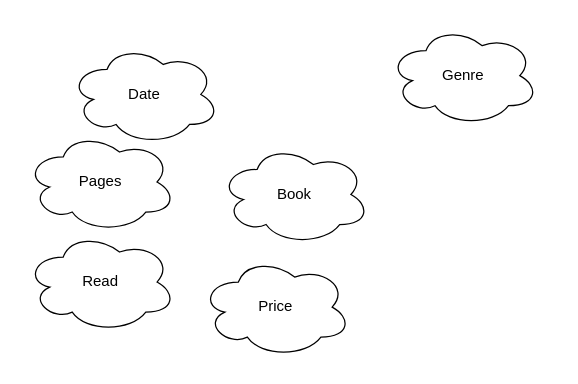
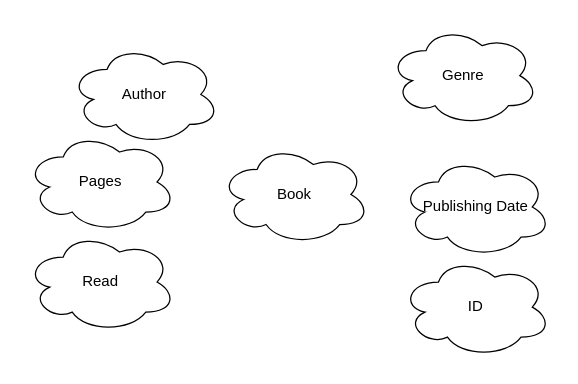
- <mxCell id="3" value="Date" style="ellipse;shape=cloud;whiteSpace=wrap;html=1;" vertex="1" parent="1"><mxGeometry x="55" y="35" width="120" height="80" as="geometry" /></mxCell>
+ <mxCell id="3" value="Author" style="ellipse;shape=cloud;whiteSpace=wrap;html=1;" vertex="1" parent="1"><mxGeometry x="55" y="35" width="120" height="80" as="geometry" /></mxCell>
+ <mxCell id="8" value="Publishing Date" style="ellipse;shape=cloud;whiteSpace=wrap;html=1;" vertex="1" parent="1"><mxGeometry x="320" y="125" width="120" height="80" as="geometry" /></mxCell>
- <mxCell id="6" value="Price" style="ellipse;shape=cloud;whiteSpace=wrap;html=1;" vertex="1" parent="1"><mxGeometry x="160" y="205" width="120" height="80" as="geometry" /></mxCell>
+ <mxCell id="9" value="ID" style="ellipse;shape=cloud;whiteSpace=wrap;html=1;" vertex="1" parent="1"><mxGeometry x="320" y="205" width="120" height="80" as="geometry" /></mxCell>
